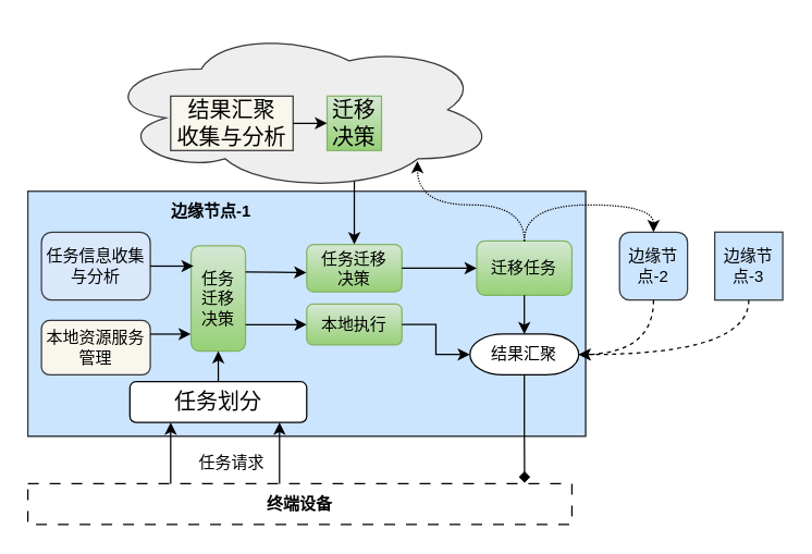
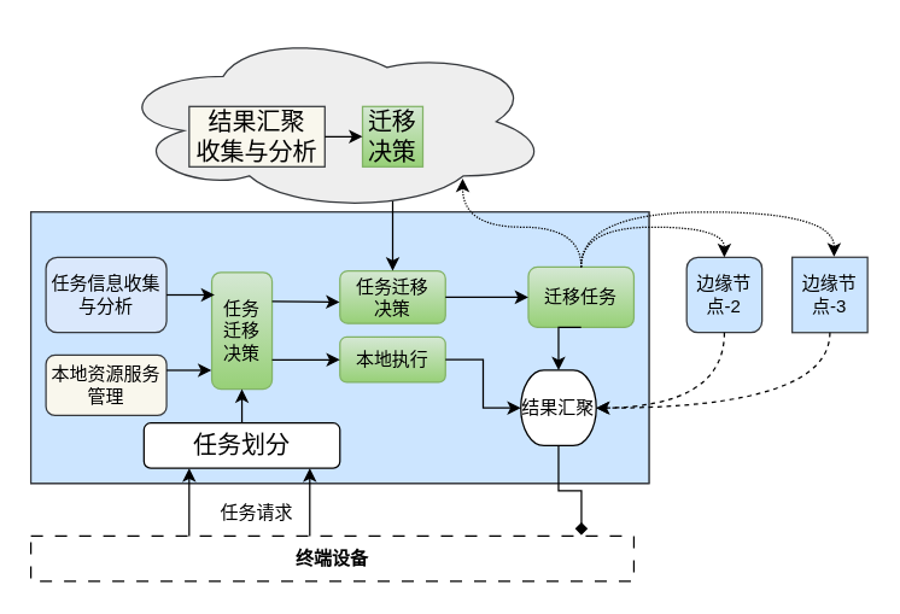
+ <mxCell id="29" style="edgeStyle=orthogonalEdgeStyle;rounded=0;orthogonalLoop=1;jettySize=auto;html=1;exitX=0.5;exitY=0;exitDx=0;exitDy=0;entryX=0.556;entryY=-0.008;entryDx=0;entryDy=0;entryPerimeter=0;curved=1;dashed=1;dashPattern=1 1;" edge="1" parent="1" source="10" target="23"><mxGeometry relative="1" as="geometry"><Array as="points"><mxPoint x="385" y="140" /><mxPoint x="553" y="140" /></Array></mxGeometry></mxCell>
- <mxCell id="4" value="&lt;b&gt;边缘节点-1&lt;/b&gt;" style="text;html=1;strokeColor=none;fillColor=none;align=center;verticalAlign=middle;whiteSpace=wrap;rounded=0;container=0;" vertex="1" parent="2"><mxGeometry x="90" width="90" height="30" as="geometry" /></mxCell>
- <mxCell id="11" value="结果汇聚" style="strokeWidth=1;html=1;shape=mxgraph.flowchart.terminator;whiteSpace=wrap;" vertex="1" parent="2"><mxGeometry x="325" y="105" width="80" height="30" as="geometry" /></mxCell>
+ <mxCell id="11" value="结果汇聚" style="strokeWidth=1;html=1;shape=mxgraph.flowchart.terminator;whiteSpace=wrap;" vertex="1" parent="2"><mxGeometry x="325" y="105" width="50" height="50" as="geometry" /></mxCell>
